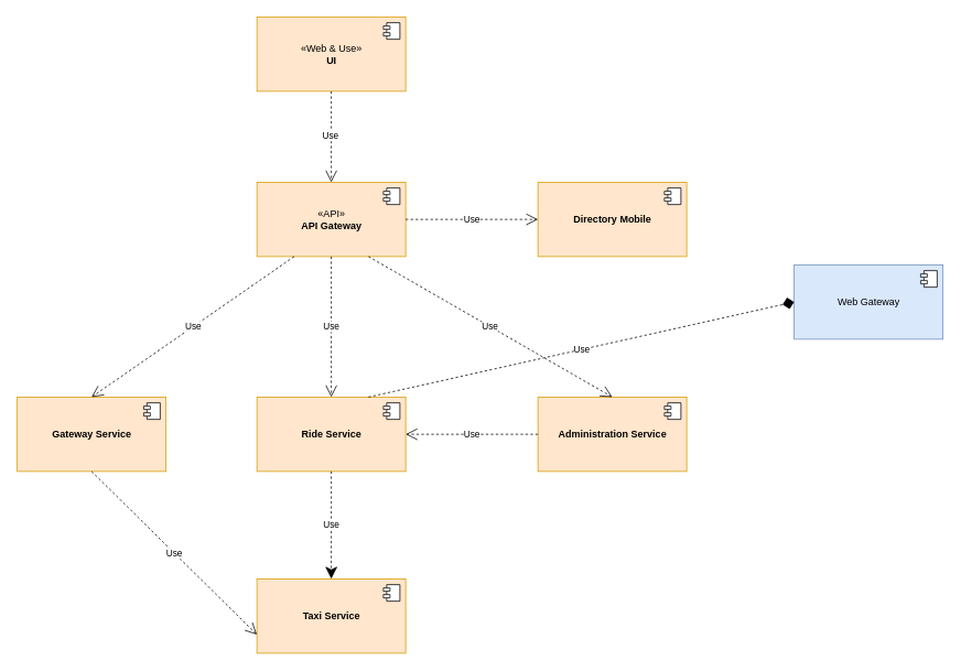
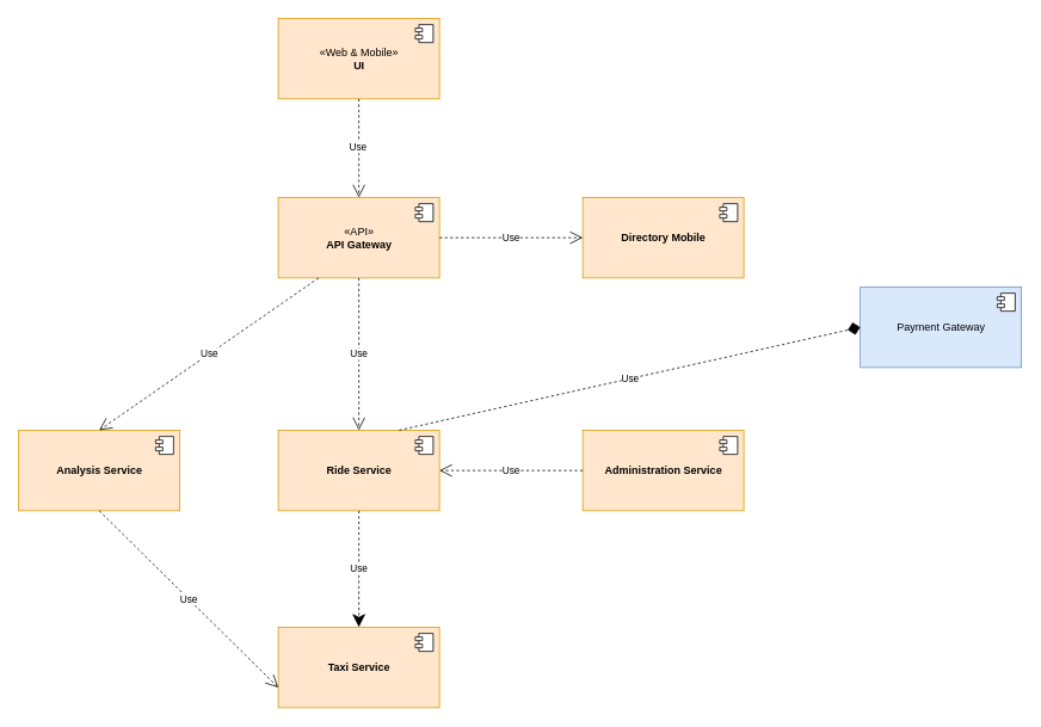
- <mxCell id="2" value="«Web &amp;amp; Use»&lt;br&gt;&lt;b&gt;UI&lt;/b&gt;" style="html=1;dropTarget=0;fillColor=#ffe6cc;strokeColor=#d79b00;" vertex="1" parent="1"><mxGeometry x="310" y="20" width="180" height="90" as="geometry" /></mxCell>
+ <mxCell id="2" value="«Web &amp;amp; Mobile»&lt;br&gt;&lt;b&gt;UI&lt;/b&gt;" style="html=1;dropTarget=0;fillColor=#ffe6cc;strokeColor=#d79b00;" vertex="1" parent="1"><mxGeometry x="310" y="20" width="180" height="90" as="geometry" /></mxCell>
- <mxCell id="16" value="Web Gateway" style="html=1;dropTarget=0;fillColor=#dae8fc;strokeColor=#6c8ebf;" vertex="1" parent="1"><mxGeometry x="960" y="320" width="180" height="90" as="geometry" /></mxCell>
+ <mxCell id="16" value="Payment Gateway" style="html=1;dropTarget=0;fillColor=#dae8fc;strokeColor=#6c8ebf;" vertex="1" parent="1"><mxGeometry x="960" y="320" width="180" height="90" as="geometry" /></mxCell>
- <mxCell id="22" value="Use" style="endArrow=open;endSize=12;dashed=1;html=1;rounded=0;exitX=0.75;exitY=1;exitDx=0;exitDy=0;entryX=0.5;entryY=0;entryDx=0;entryDy=0;" edge="1" parent="1" source="4" target="14"><mxGeometry width="160" relative="1" as="geometry"><mxPoint x="560" y="390" as="sourcePoint" /><mxPoint x="720" y="390" as="targetPoint" /></mxGeometry></mxCell>
- <mxCell id="10" value="&lt;b&gt;Gateway Service&lt;/b&gt;" style="html=1;dropTarget=0;fillColor=#ffe6cc;strokeColor=#d79b00;" vertex="1" parent="1"><mxGeometry x="20" y="480" width="180" height="90" as="geometry" /></mxCell>
+ <mxCell id="10" value="&lt;b&gt;Analysis Service&lt;/b&gt;" style="html=1;dropTarget=0;fillColor=#ffe6cc;strokeColor=#d79b00;" vertex="1" parent="1"><mxGeometry x="20" y="480" width="180" height="90" as="geometry" /></mxCell>
